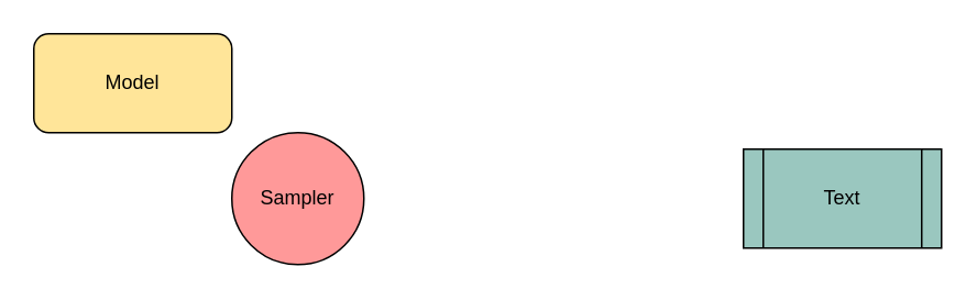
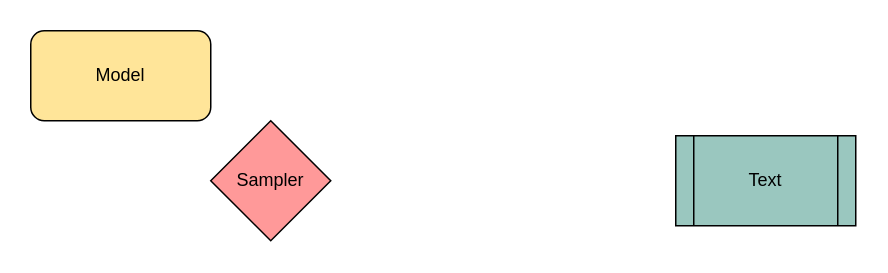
- <mxCell id="3" value="Sampler" style="ellipse;whiteSpace=wrap;html=1;fillColor=#FF9999;" vertex="1" parent="1"><mxGeometry x="140" y="80" width="80" height="80" as="geometry" /></mxCell>
+ <mxCell id="3" value="Sampler" style="rhombus;whiteSpace=wrap;html=1;fillColor=#FF9999;" vertex="1" parent="1"><mxGeometry x="140" y="80" width="80" height="80" as="geometry" /></mxCell>
